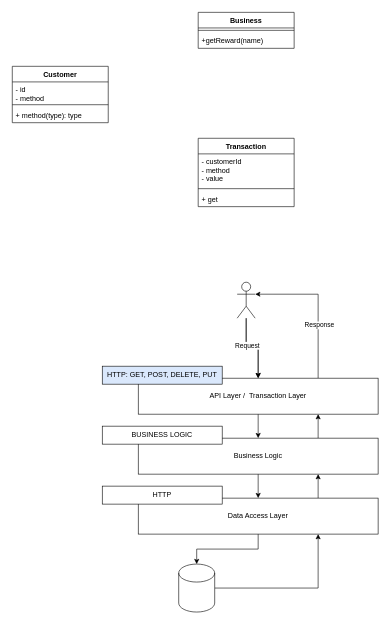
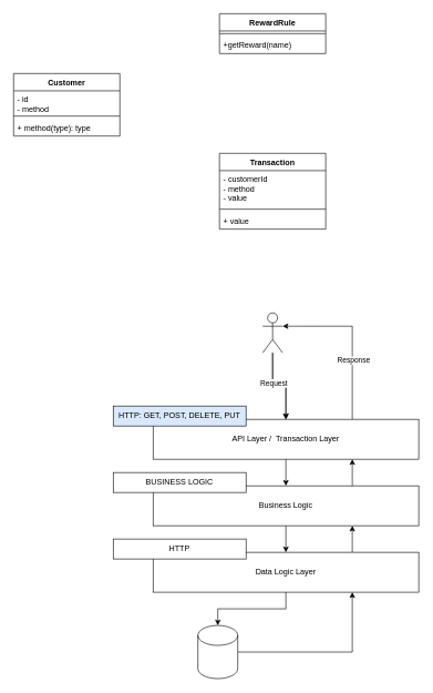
- <mxCell id="10" value="Business" style="swimlane;fontStyle=1;align=center;verticalAlign=top;childLayout=stackLayout;horizontal=1;startSize=26;horizontalStack=0;resizeParent=1;resizeParentMax=0;resizeLast=0;collapsible=1;marginBottom=0;" parent="1" vertex="1"><mxGeometry x="330" y="20" width="160" height="60" as="geometry" /></mxCell>
+ <mxCell id="10" value="RewardRule" style="swimlane;fontStyle=1;align=center;verticalAlign=top;childLayout=stackLayout;horizontal=1;startSize=26;horizontalStack=0;resizeParent=1;resizeParentMax=0;resizeLast=0;collapsible=1;marginBottom=0;" parent="1" vertex="1"><mxGeometry x="330" y="20" width="160" height="60" as="geometry" /></mxCell>
- <mxCell id="9" value="+ get" style="text;strokeColor=none;fillColor=none;align=left;verticalAlign=top;spacingLeft=4;spacingRight=4;overflow=hidden;rotatable=0;points=[[0,0.5],[1,0.5]];portConstraint=eastwest;" parent="6" vertex="1"><mxGeometry y="88" width="160" height="26" as="geometry" /></mxCell>
+ <mxCell id="9" value="+ value" style="text;strokeColor=none;fillColor=none;align=left;verticalAlign=top;spacingLeft=4;spacingRight=4;overflow=hidden;rotatable=0;points=[[0,0.5],[1,0.5]];portConstraint=eastwest;" parent="6" vertex="1"><mxGeometry y="88" width="160" height="26" as="geometry" /></mxCell>
- <mxCell id="17" value="Data Access Layer" style="rounded=0;whiteSpace=wrap;html=1;" parent="1" vertex="1"><mxGeometry x="230" y="830" width="400" height="60" as="geometry" /></mxCell>
+ <mxCell id="17" value="Data Logic Layer" style="rounded=0;whiteSpace=wrap;html=1;" parent="1" vertex="1"><mxGeometry x="230" y="830" width="400" height="60" as="geometry" /></mxCell>
